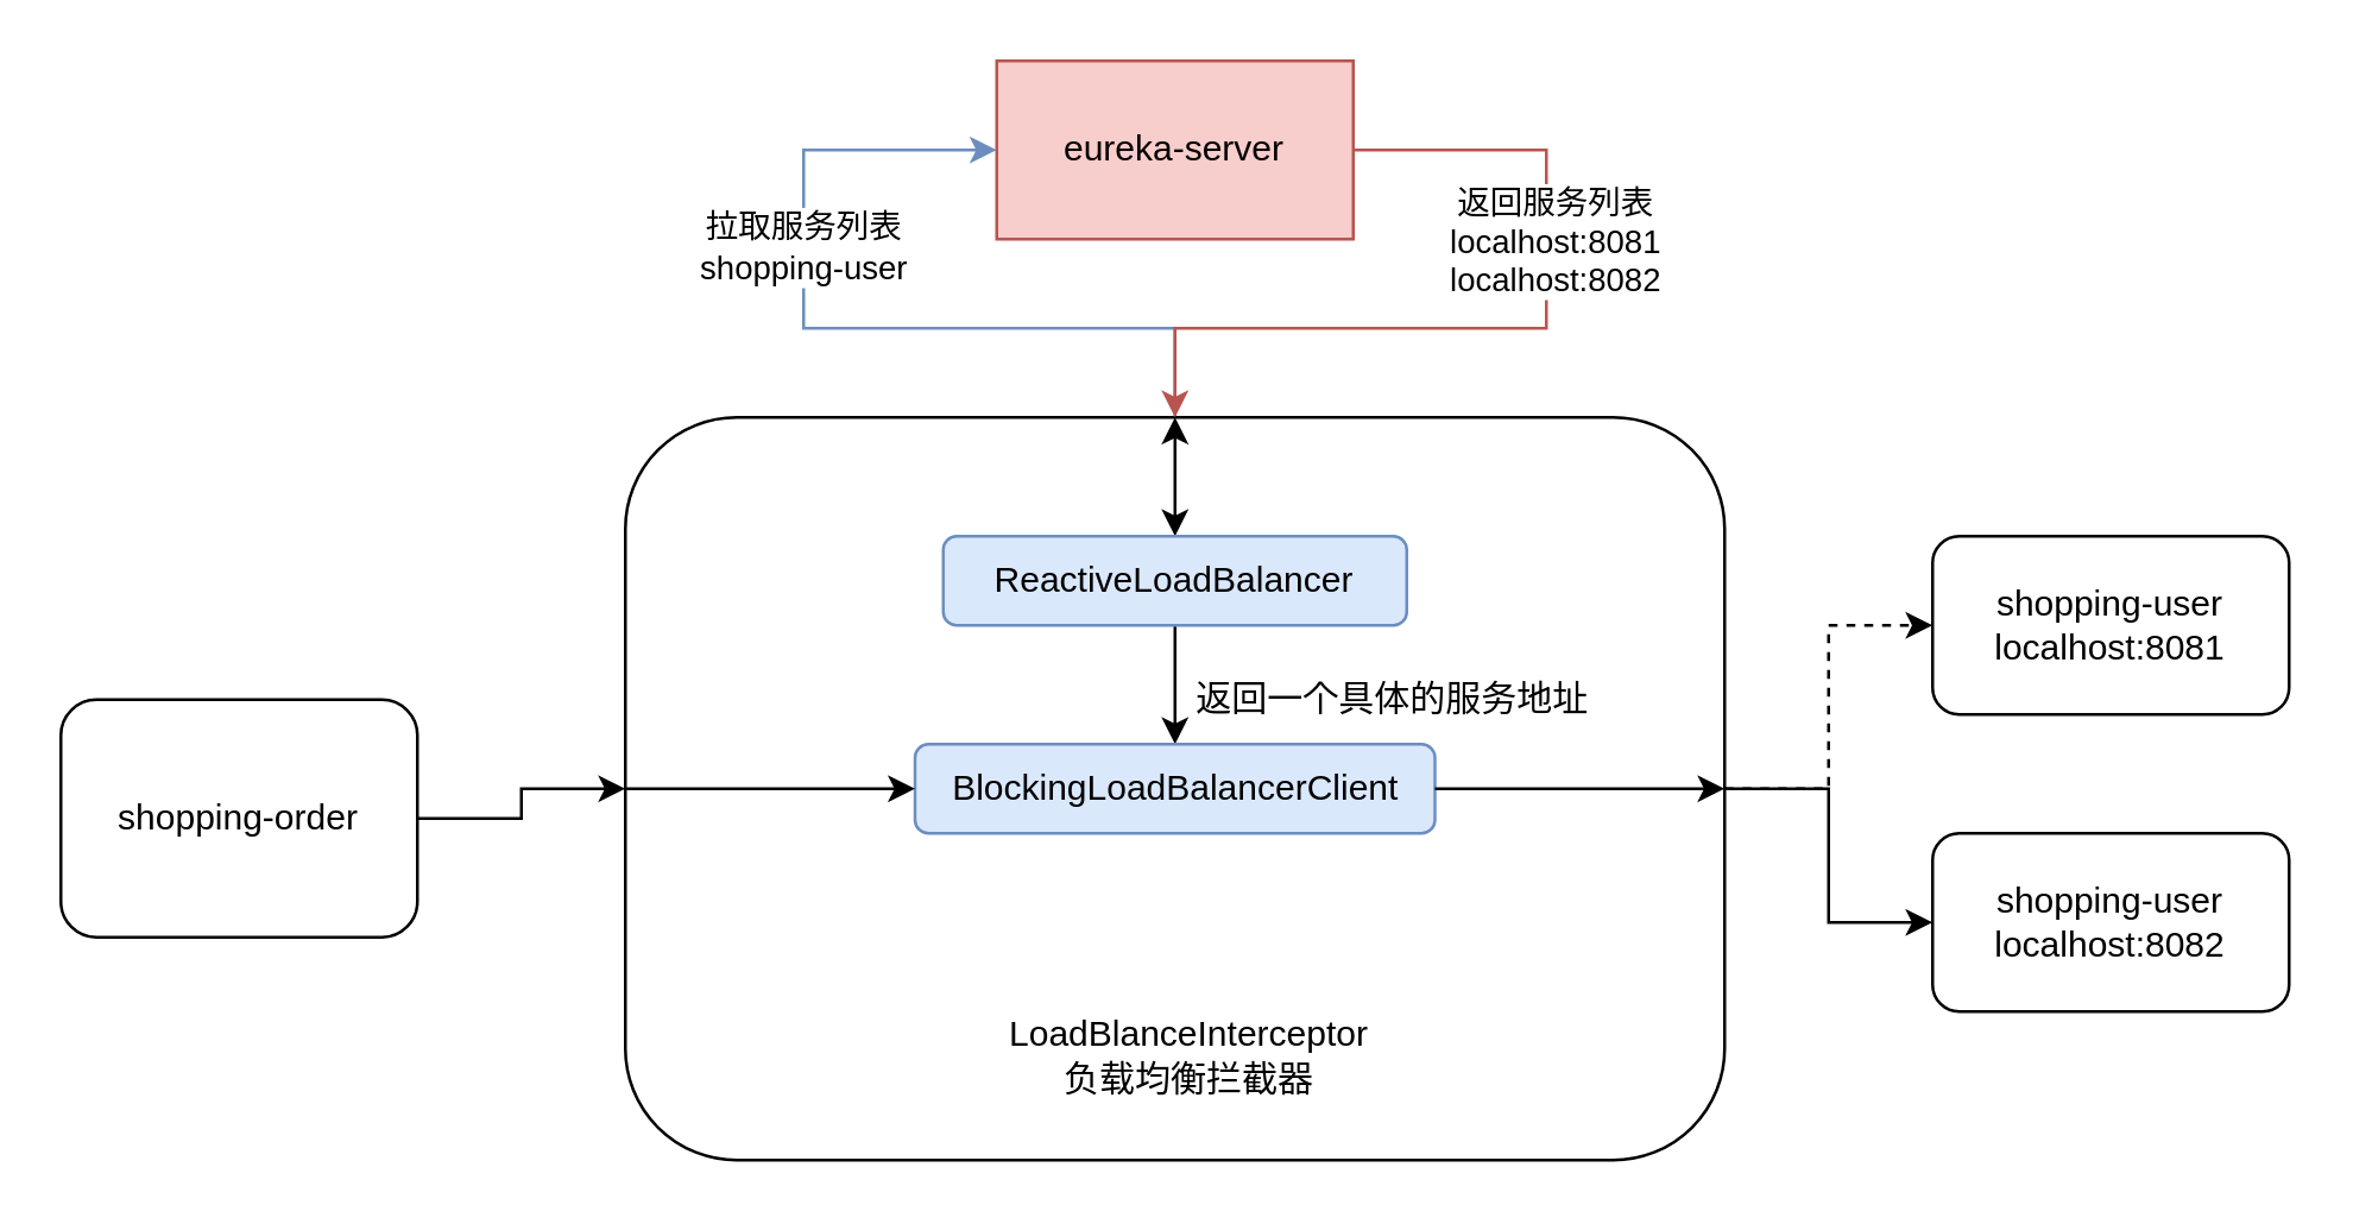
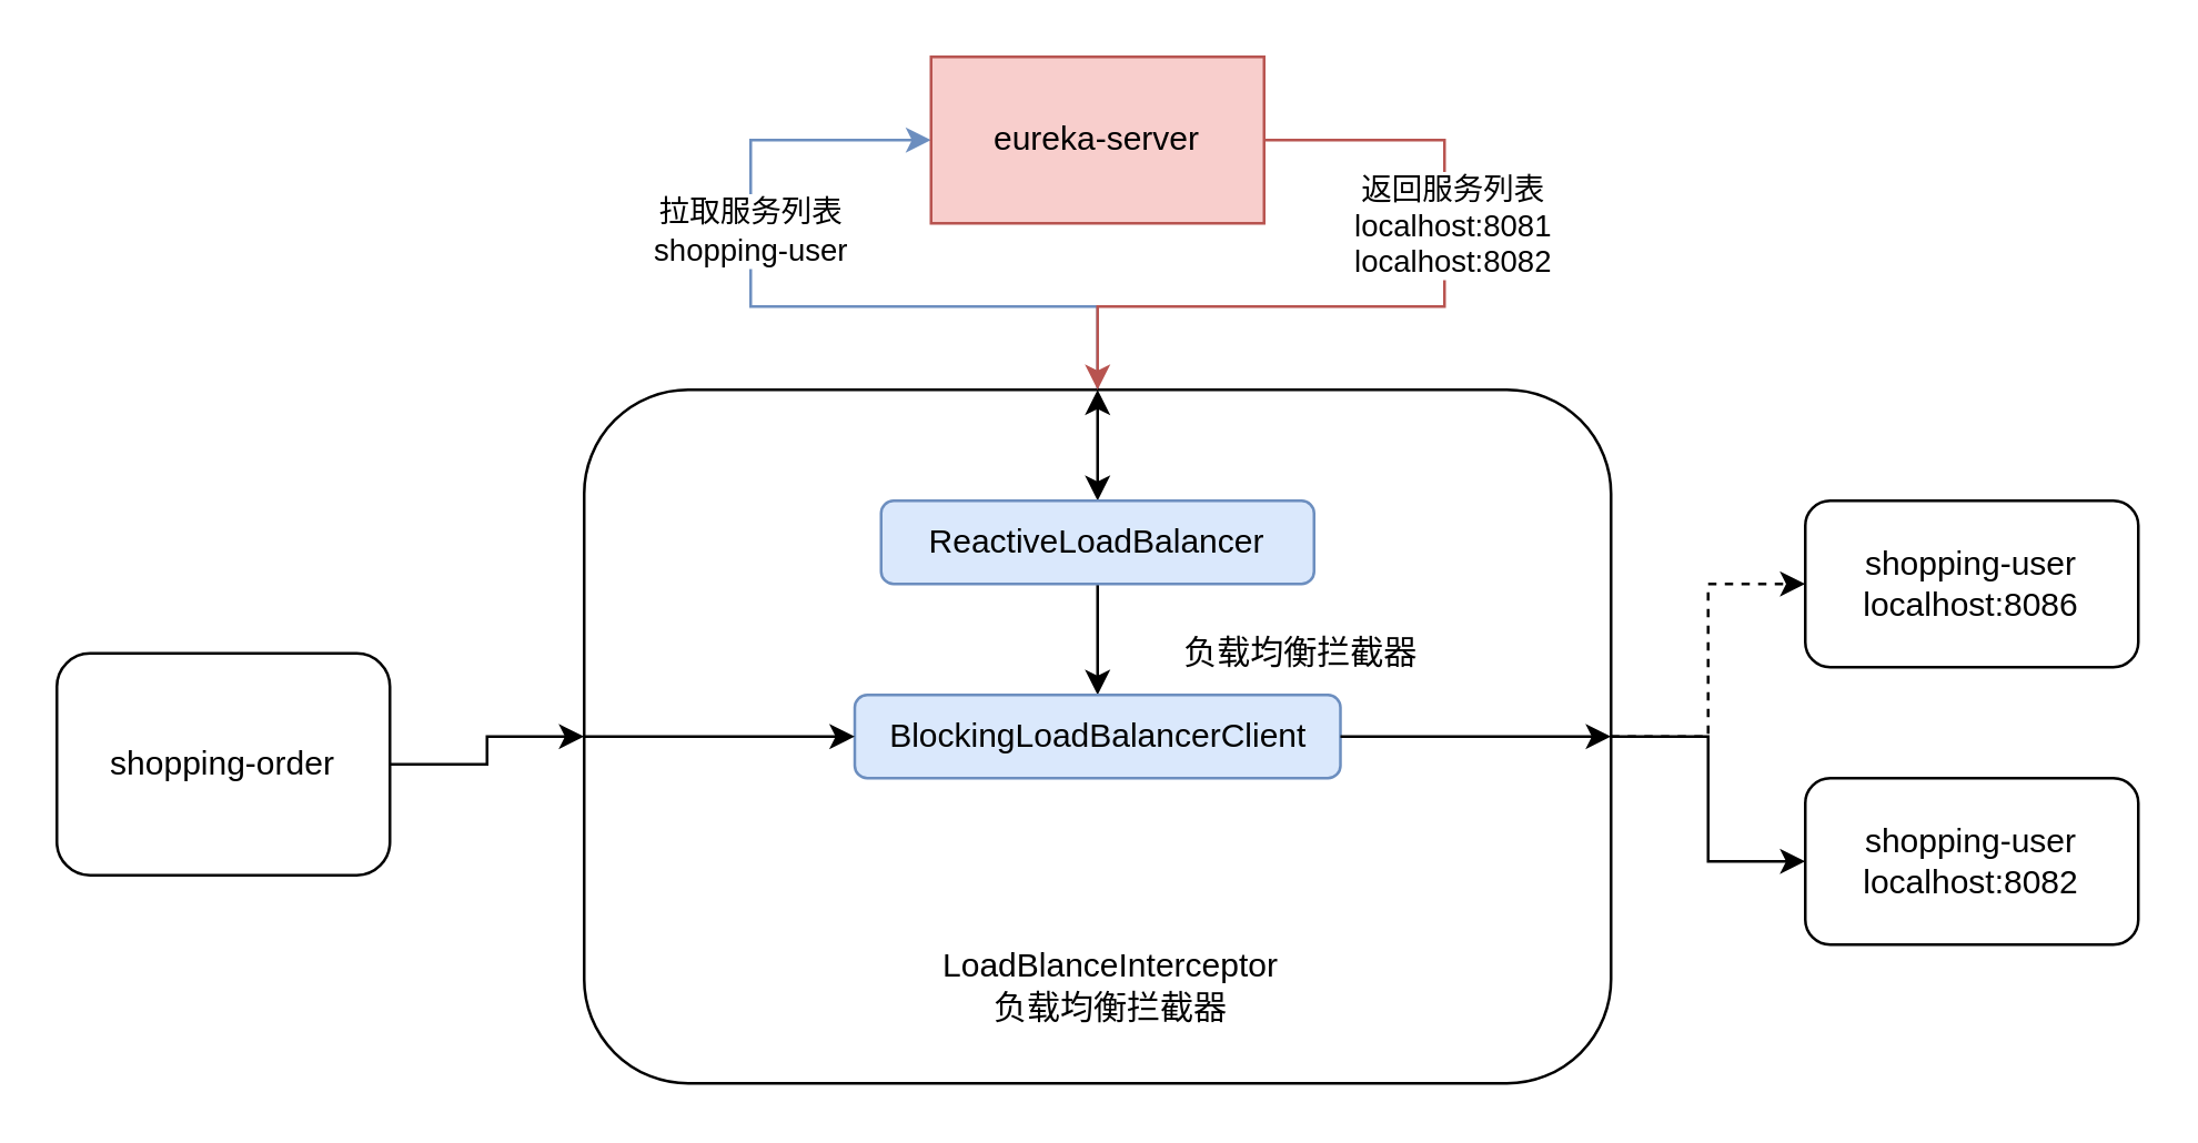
- <mxCell id="17" value="shopping-user&lt;br&gt;localhost:8081" style="rounded=1;whiteSpace=wrap;html=1;" vertex="1" parent="1"><mxGeometry x="650" y="180" width="120" height="60" as="geometry" /></mxCell>
+ <mxCell id="17" value="shopping-user&lt;br&gt;localhost:8086" style="rounded=1;whiteSpace=wrap;html=1;" vertex="1" parent="1"><mxGeometry x="650" y="180" width="120" height="60" as="geometry" /></mxCell>
- <mxCell id="19" value="返回一个具体的服务地址" style="text;html=1;strokeColor=none;fillColor=none;align=center;verticalAlign=middle;whiteSpace=wrap;rounded=0;" vertex="1" parent="1"><mxGeometry x="400" y="220" width="137" height="30" as="geometry" /></mxCell>
+ <mxCell id="19" value="负载均衡拦截器" style="text;html=1;strokeColor=none;fillColor=none;align=center;verticalAlign=middle;whiteSpace=wrap;rounded=0;" vertex="1" parent="1"><mxGeometry x="400" y="220" width="137" height="30" as="geometry" /></mxCell>
